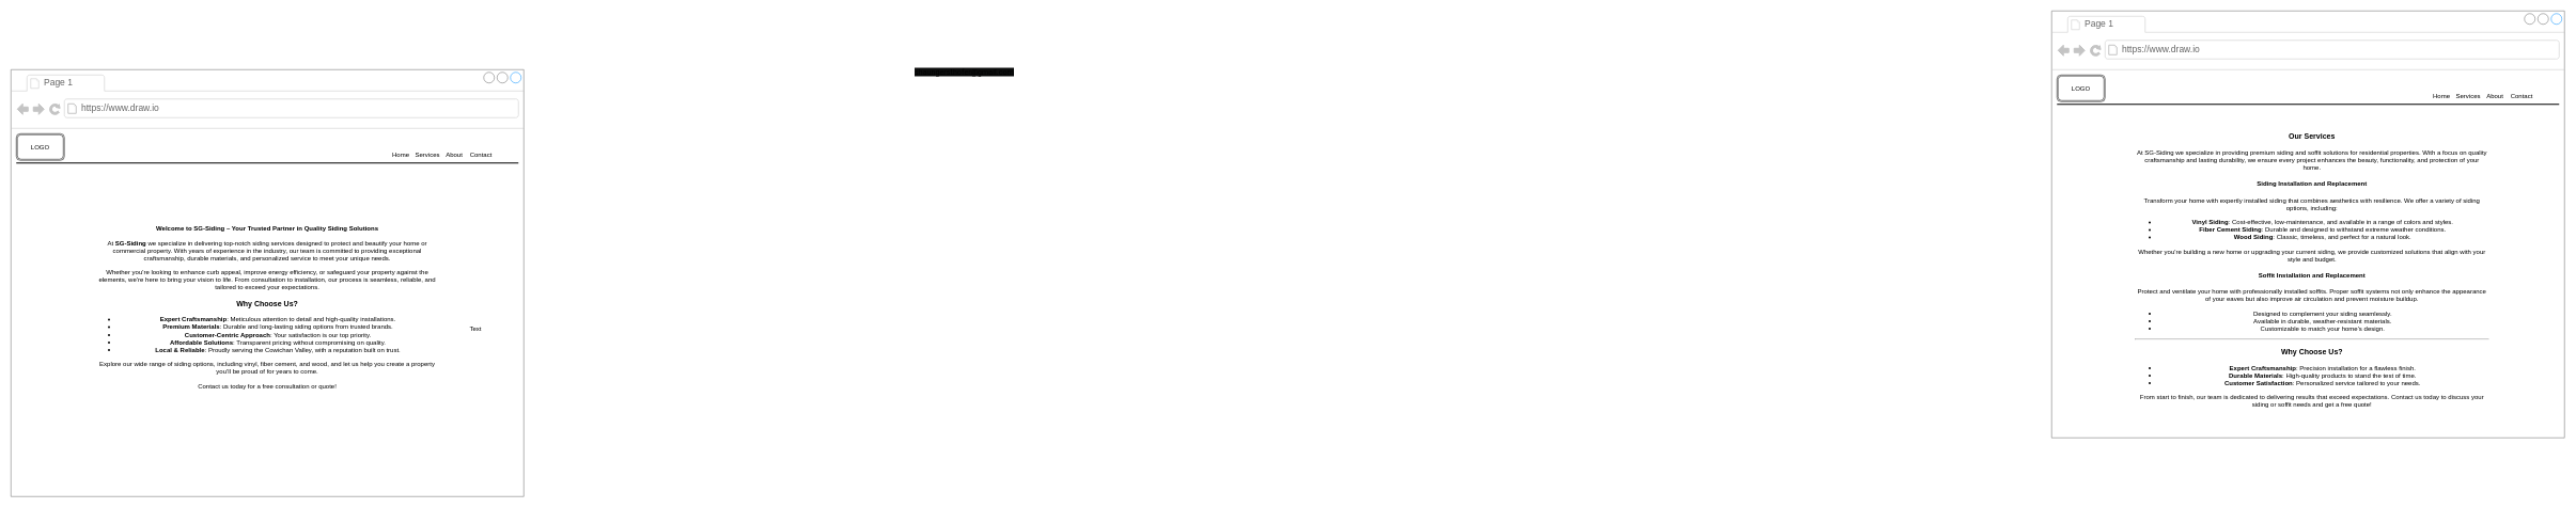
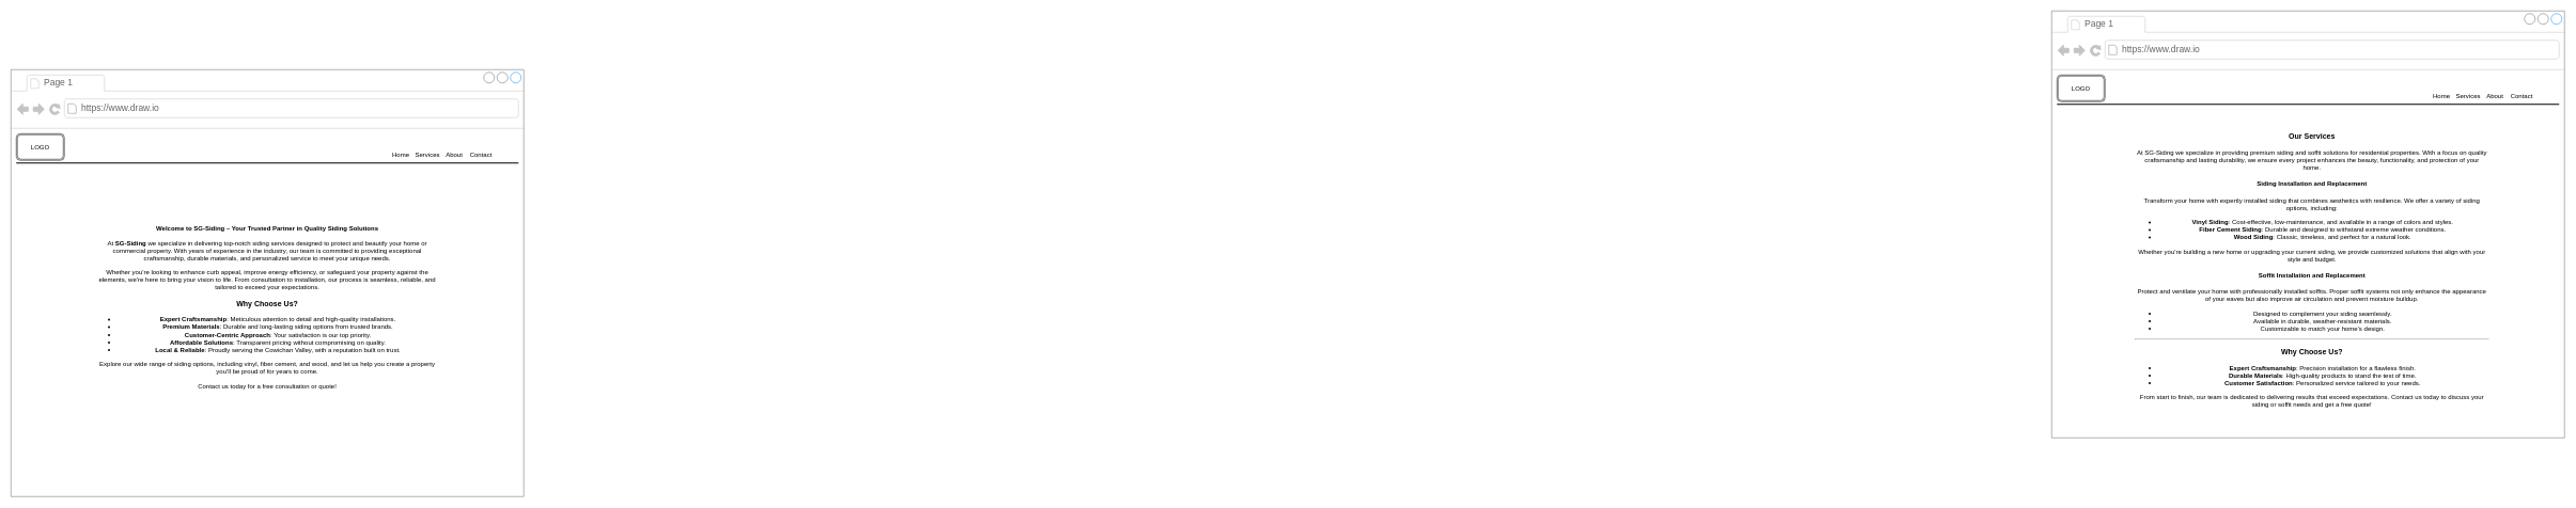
- <mxCell id="23" value="&lt;a style=&quot;scrollbar-color: var(--scroll-bar-bg-color) transparent; color: inherit; box-sizing: border-box; scrollbar-width: thin; font-family: Roboto, &amp;quot;Helvetica Neue&amp;quot;, sans-serif, &amp;quot;Noto Color Emoji&amp;quot;, &amp;quot;apple color emoji&amp;quot;, &amp;quot;windows emoji&amp;quot;, &amp;quot;windows symbol&amp;quot;; font-size: 14px; font-style: normal; font-variant-ligatures: normal; font-variant-caps: normal; font-weight: 400; letter-spacing: 0.2px; orphans: 2; text-align: start; text-indent: 0px; text-transform: none; widows: 2; word-spacing: 0px; -webkit-text-stroke-width: 0px; background-color: rgb(13, 14, 14);&quot; href=&quot;mailto:shaungersthofer@gmail.com&quot; rel=&quot;nofollow&quot; class=&quot;msg-focus-element&quot; target=&quot;_blank&quot; tabindex=&quot;0&quot;&gt;shaungersthofer@gmail.com&lt;/a&gt;" style="text;whiteSpace=wrap;html=1;" parent="1" vertex="1"><mxGeometry x="1710" y="120" width="220" height="40" as="geometry" /></mxCell>
- <mxCell id="12" value="Text" style="text;html=1;strokeColor=none;fillColor=none;align=center;verticalAlign=middle;whiteSpace=wrap;rounded=0;" parent="1" vertex="1"><mxGeometry x="860" y="600" width="60" height="30" as="geometry" /></mxCell>
